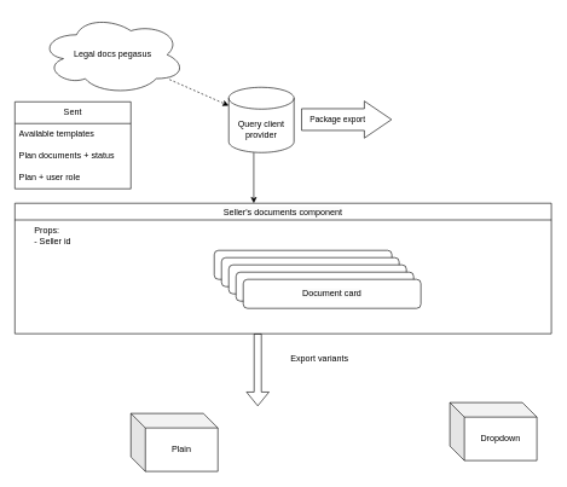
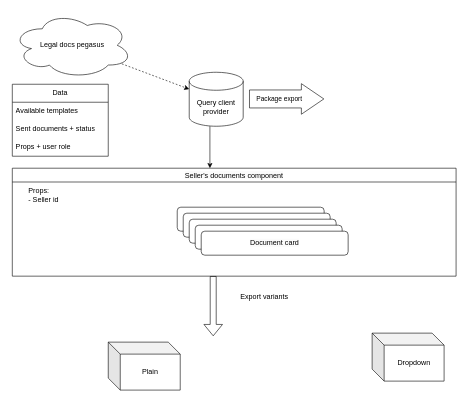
- <mxCell id="9" value="Legal docs pegasus" style="ellipse;shape=cloud;whiteSpace=wrap;html=1;" vertex="1" parent="1"><mxGeometry x="55" y="20" width="200" height="110" as="geometry" /></mxCell>
+ <mxCell id="9" value="Legal docs pegasus" style="ellipse;shape=cloud;whiteSpace=wrap;html=1;" vertex="1" parent="1"><mxGeometry x="20" y="20" width="200" height="110" as="geometry" /></mxCell>
- <mxCell id="15" value="Sent" style="swimlane;fontStyle=0;childLayout=stackLayout;horizontal=1;startSize=30;horizontalStack=0;resizeParent=1;resizeParentMax=0;resizeLast=0;collapsible=1;marginBottom=0;whiteSpace=wrap;html=1;" vertex="1" parent="1"><mxGeometry x="20" y="140" width="160" height="120" as="geometry" /></mxCell>
+ <mxCell id="15" value="Data" style="swimlane;fontStyle=0;childLayout=stackLayout;horizontal=1;startSize=30;horizontalStack=0;resizeParent=1;resizeParentMax=0;resizeLast=0;collapsible=1;marginBottom=0;whiteSpace=wrap;html=1;" vertex="1" parent="1"><mxGeometry x="20" y="140" width="160" height="120" as="geometry" /></mxCell>
- <mxCell id="17" value="Plan documents + status" style="text;strokeColor=none;fillColor=none;align=left;verticalAlign=middle;spacingLeft=4;spacingRight=4;overflow=hidden;points=[[0,0.5],[1,0.5]];portConstraint=eastwest;rotatable=0;whiteSpace=wrap;html=1;" vertex="1" parent="15"><mxGeometry y="60" width="160" height="30" as="geometry" /></mxCell>
+ <mxCell id="17" value="Sent documents + status" style="text;strokeColor=none;fillColor=none;align=left;verticalAlign=middle;spacingLeft=4;spacingRight=4;overflow=hidden;points=[[0,0.5],[1,0.5]];portConstraint=eastwest;rotatable=0;whiteSpace=wrap;html=1;" vertex="1" parent="15"><mxGeometry y="60" width="160" height="30" as="geometry" /></mxCell>
- <mxCell id="18" value="Plan + user role" style="text;strokeColor=none;fillColor=none;align=left;verticalAlign=middle;spacingLeft=4;spacingRight=4;overflow=hidden;points=[[0,0.5],[1,0.5]];portConstraint=eastwest;rotatable=0;whiteSpace=wrap;html=1;" vertex="1" parent="15"><mxGeometry y="90" width="160" height="30" as="geometry" /></mxCell>
+ <mxCell id="18" value="Props + user role" style="text;strokeColor=none;fillColor=none;align=left;verticalAlign=middle;spacingLeft=4;spacingRight=4;overflow=hidden;points=[[0,0.5],[1,0.5]];portConstraint=eastwest;rotatable=0;whiteSpace=wrap;html=1;" vertex="1" parent="15"><mxGeometry y="90" width="160" height="30" as="geometry" /></mxCell>
